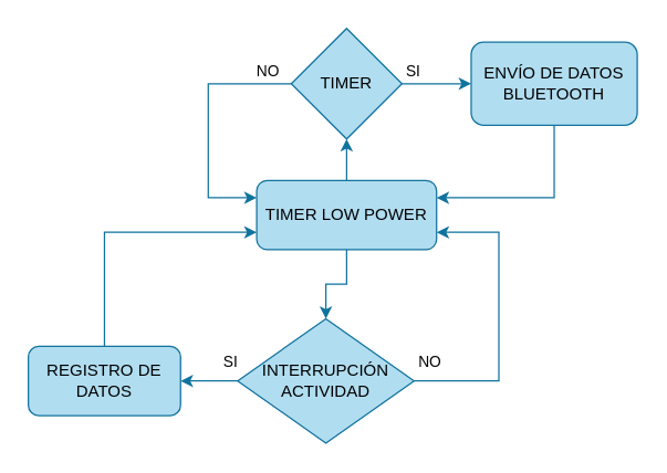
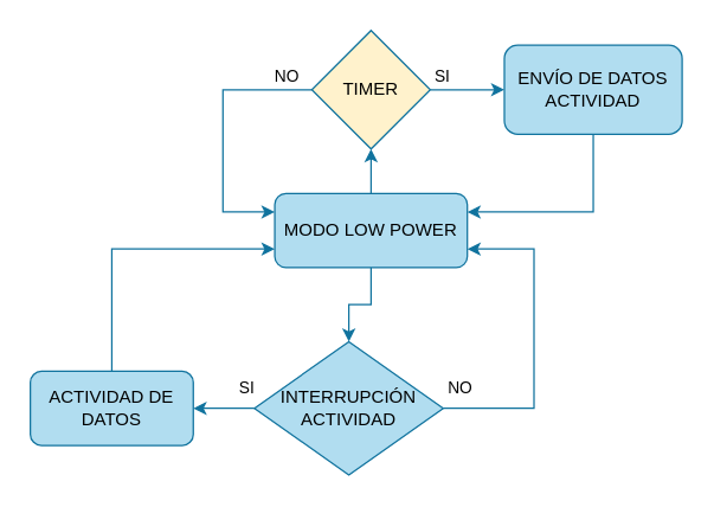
- <mxCell id="18" value="TIMER" style="rhombus;whiteSpace=wrap;html=1;fillColor=#b1ddf0;strokeColor=#10739e;" vertex="1" parent="1"><mxGeometry x="210" y="20" width="80" height="80" as="geometry" /></mxCell>
+ <mxCell id="18" value="TIMER" style="rhombus;whiteSpace=wrap;html=1;fillColor=#fff2cc;strokeColor=#10739e;" vertex="1" parent="1"><mxGeometry x="210" y="20" width="80" height="80" as="geometry" /></mxCell>
- <mxCell id="6" value="ENVÍO DE DATOS&lt;br&gt;BLUETOOTH" style="rounded=1;whiteSpace=wrap;html=1;fillColor=#b1ddf0;strokeColor=#10739e;" vertex="1" parent="1"><mxGeometry x="340" y="30" width="120" height="60" as="geometry" /></mxCell>
+ <mxCell id="6" value="ENVÍO DE DATOS&lt;br&gt;ACTIVIDAD" style="rounded=1;whiteSpace=wrap;html=1;fillColor=#b1ddf0;strokeColor=#10739e;" vertex="1" parent="1"><mxGeometry x="340" y="30" width="120" height="60" as="geometry" /></mxCell>
- <mxCell id="4" value="TIMER LOW POWER" style="rounded=1;whiteSpace=wrap;html=1;fillColor=#b1ddf0;strokeColor=#10739e;" vertex="1" parent="1"><mxGeometry x="185" y="130" width="130" height="50" as="geometry" /></mxCell>
+ <mxCell id="4" value="MODO LOW POWER" style="rounded=1;whiteSpace=wrap;html=1;fillColor=#b1ddf0;strokeColor=#10739e;" vertex="1" parent="1"><mxGeometry x="185" y="130" width="130" height="50" as="geometry" /></mxCell>
- <mxCell id="8" value="REGISTRO DE DATOS" style="rounded=1;whiteSpace=wrap;html=1;fillColor=#b1ddf0;strokeColor=#10739e;" vertex="1" parent="1"><mxGeometry x="20" y="250" width="110" height="50" as="geometry" /></mxCell>
+ <mxCell id="8" value="ACTIVIDAD DE DATOS" style="rounded=1;whiteSpace=wrap;html=1;fillColor=#b1ddf0;strokeColor=#10739e;" vertex="1" parent="1"><mxGeometry x="20" y="250" width="110" height="50" as="geometry" /></mxCell>
